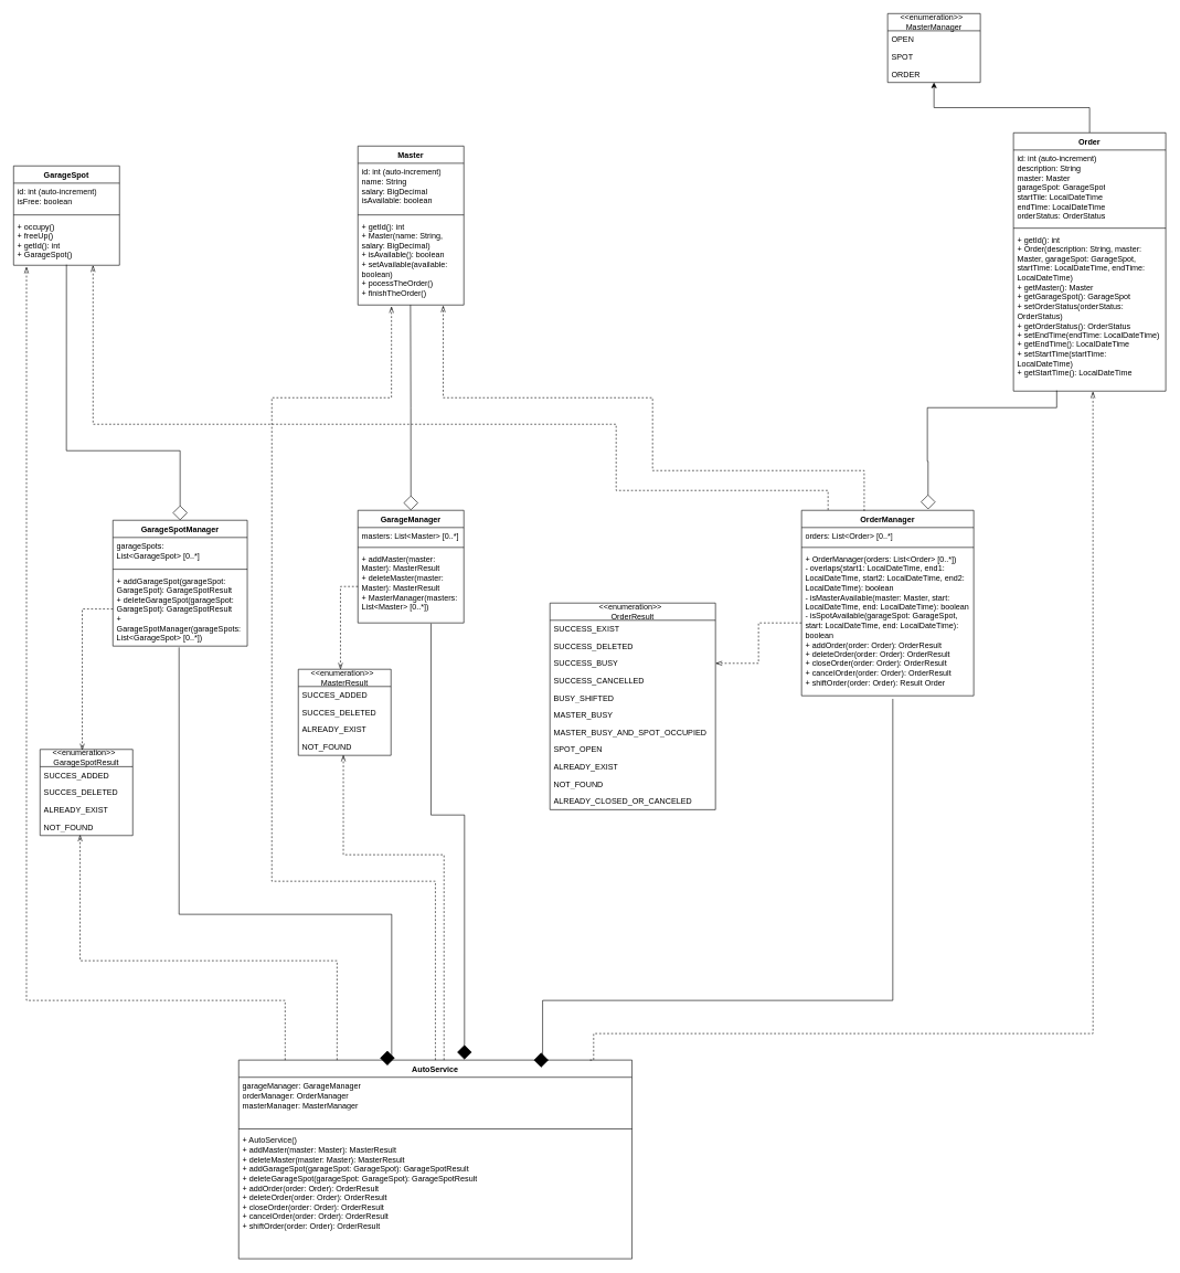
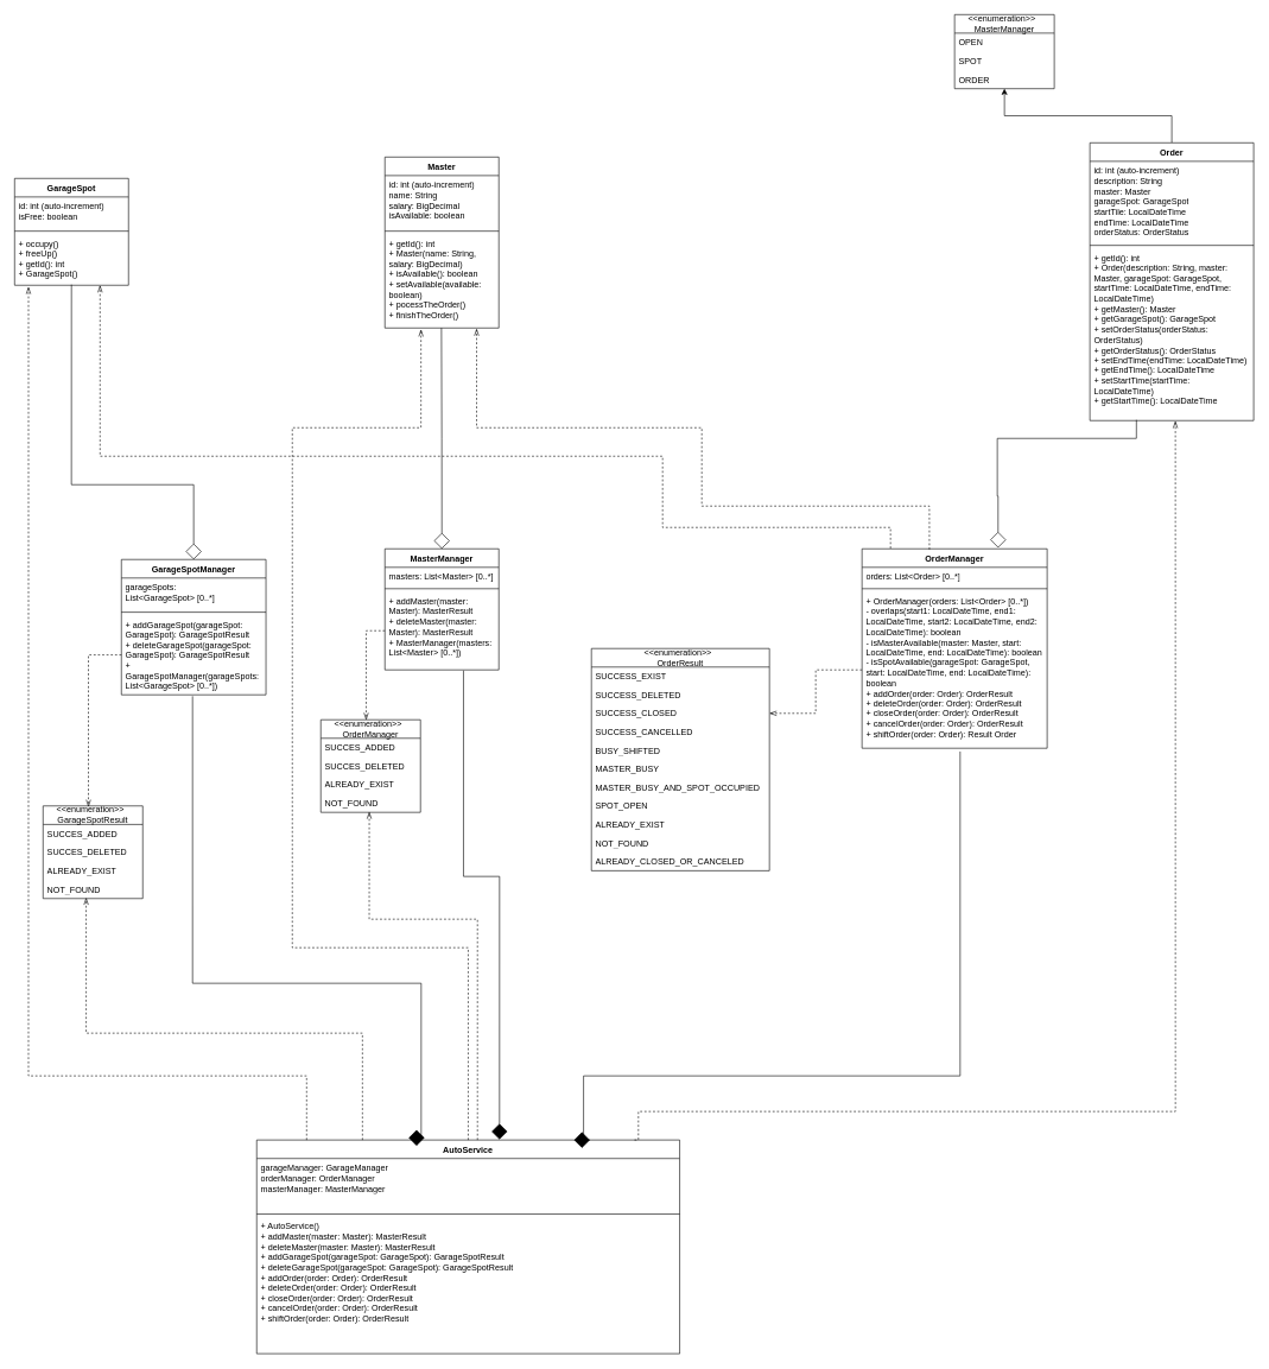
- <mxCell id="19" value="GarageManager" style="swimlane;fontStyle=1;align=center;verticalAlign=top;childLayout=stackLayout;horizontal=1;startSize=26;horizontalStack=0;resizeParent=1;resizeParentMax=0;resizeLast=0;collapsible=1;marginBottom=0;whiteSpace=wrap;html=1;" vertex="1" parent="1"><mxGeometry x="540" y="770" width="160" height="170" as="geometry" /></mxCell>
+ <mxCell id="19" value="MasterManager" style="swimlane;fontStyle=1;align=center;verticalAlign=top;childLayout=stackLayout;horizontal=1;startSize=26;horizontalStack=0;resizeParent=1;resizeParentMax=0;resizeLast=0;collapsible=1;marginBottom=0;whiteSpace=wrap;html=1;" vertex="1" parent="1"><mxGeometry x="540" y="770" width="160" height="170" as="geometry" /></mxCell>
- <mxCell id="43" value="SUCCESS_BUSY" style="text;strokeColor=none;fillColor=none;align=left;verticalAlign=top;spacingLeft=4;spacingRight=4;overflow=hidden;rotatable=0;points=[[0,0.5],[1,0.5]];portConstraint=eastwest;whiteSpace=wrap;html=1;" vertex="1" parent="40"><mxGeometry y="78" width="250" height="26" as="geometry" /></mxCell>
+ <mxCell id="43" value="SUCCESS_CLOSED" style="text;strokeColor=none;fillColor=none;align=left;verticalAlign=top;spacingLeft=4;spacingRight=4;overflow=hidden;rotatable=0;points=[[0,0.5],[1,0.5]];portConstraint=eastwest;whiteSpace=wrap;html=1;" vertex="1" parent="40"><mxGeometry y="78" width="250" height="26" as="geometry" /></mxCell>
- <mxCell id="35" value="&amp;lt;&amp;lt;enumeration&amp;gt;&amp;gt;&amp;nbsp;&amp;nbsp;&lt;div&gt;MasterResult&lt;/div&gt;" style="swimlane;fontStyle=0;childLayout=stackLayout;horizontal=1;startSize=26;fillColor=none;horizontalStack=0;resizeParent=1;resizeParentMax=0;resizeLast=0;collapsible=1;marginBottom=0;whiteSpace=wrap;html=1;" vertex="1" parent="1"><mxGeometry x="450" y="1010" width="140" height="130" as="geometry" /></mxCell>
+ <mxCell id="35" value="&amp;lt;&amp;lt;enumeration&amp;gt;&amp;gt;&amp;nbsp;&amp;nbsp;&lt;div&gt;OrderManager&lt;/div&gt;" style="swimlane;fontStyle=0;childLayout=stackLayout;horizontal=1;startSize=26;fillColor=none;horizontalStack=0;resizeParent=1;resizeParentMax=0;resizeLast=0;collapsible=1;marginBottom=0;whiteSpace=wrap;html=1;" vertex="1" parent="1"><mxGeometry x="450" y="1010" width="140" height="130" as="geometry" /></mxCell>
